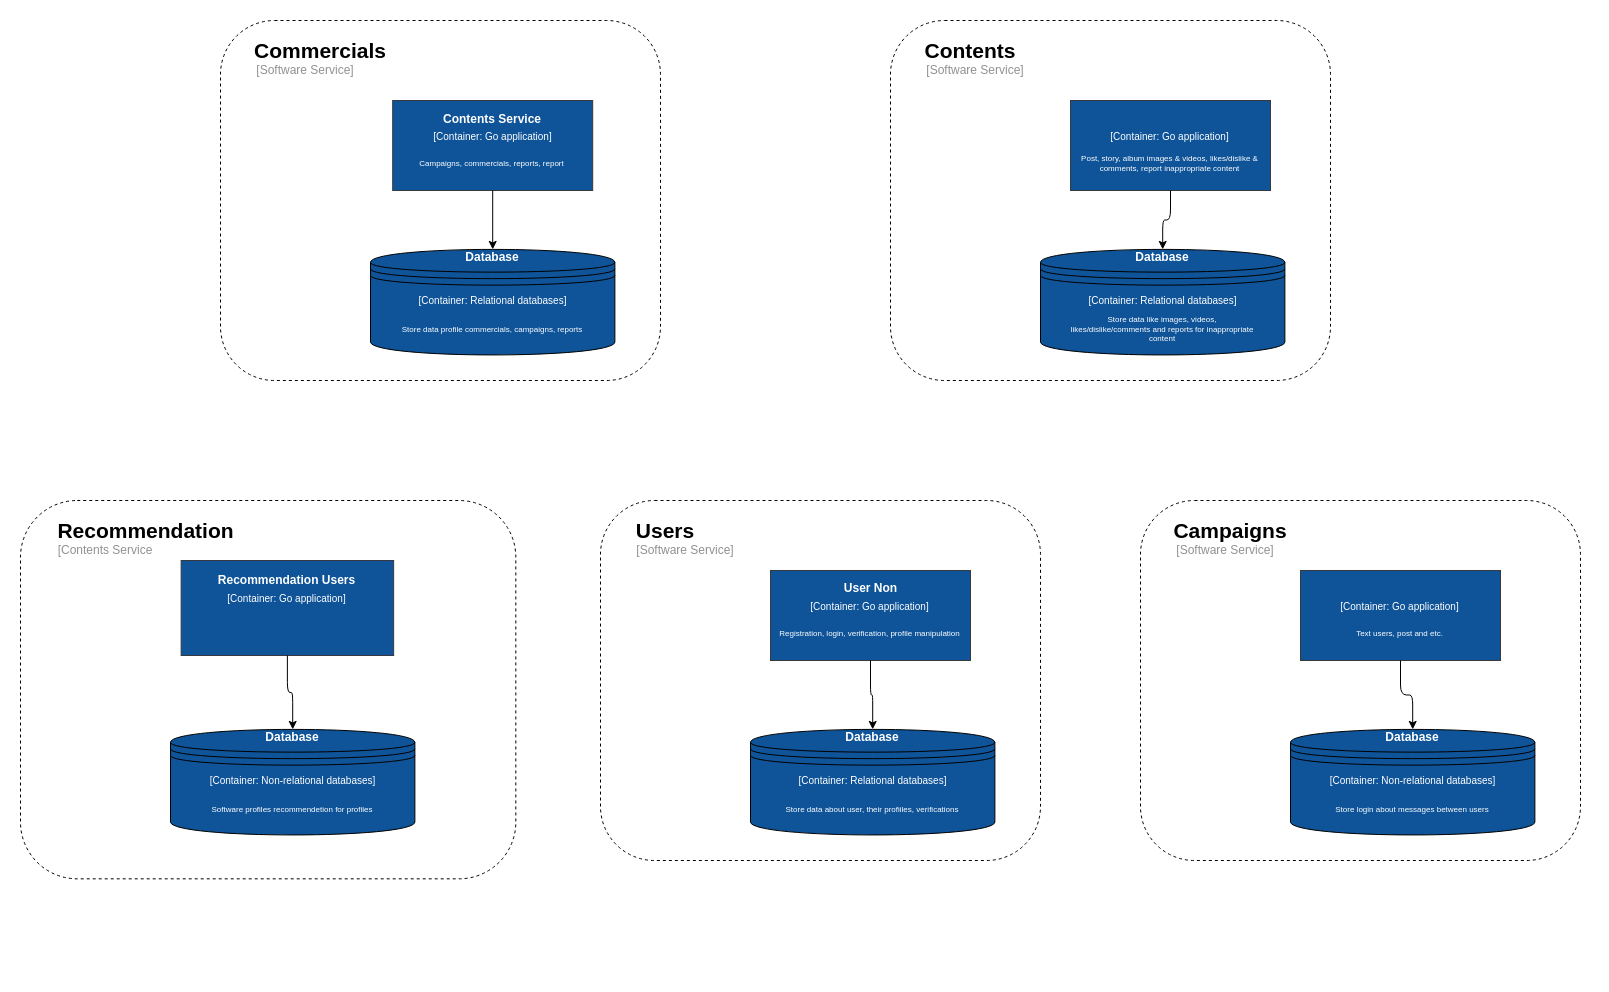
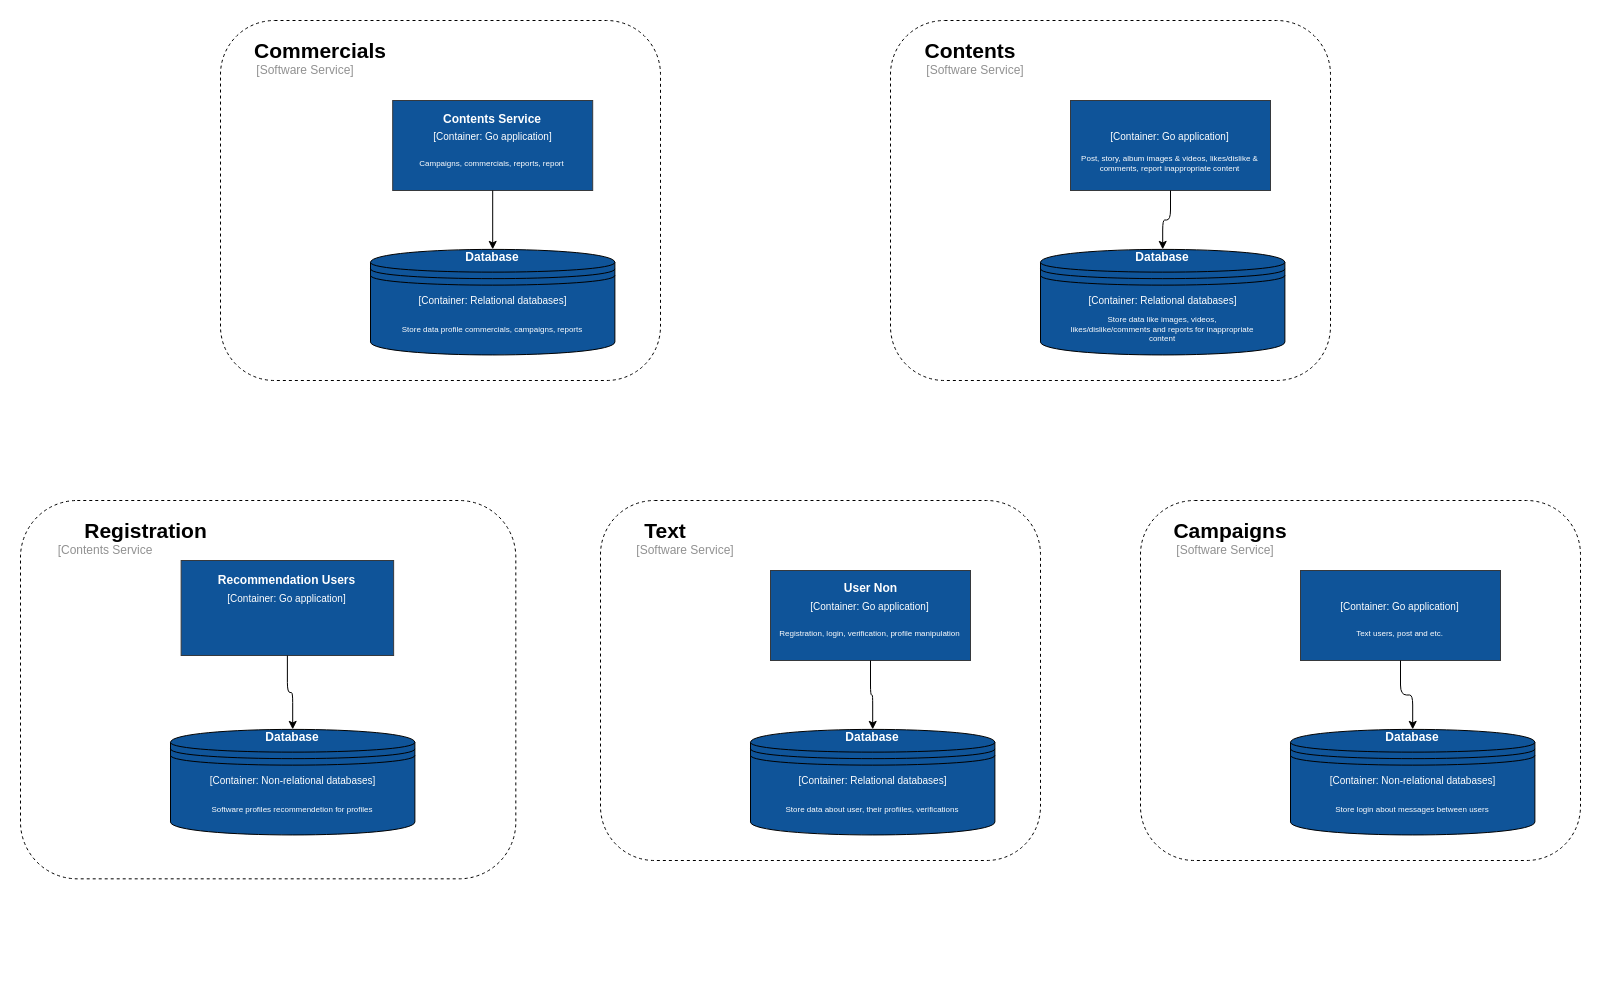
- <mxCell id="35" value="Recommendation" style="text;html=1;strokeColor=none;fillColor=none;align=center;verticalAlign=middle;whiteSpace=wrap;rounded=0;dashed=1;fontSize=21;labelBorderColor=none;labelBackgroundColor=none;fontStyle=1" vertex="1" parent="23"><mxGeometry x="-60" y="-80" width="190.63" height="40" as="geometry" /></mxCell>
+ <mxCell id="35" value="Registration" style="text;html=1;strokeColor=none;fillColor=none;align=center;verticalAlign=middle;whiteSpace=wrap;rounded=0;dashed=1;fontSize=21;labelBorderColor=none;labelBackgroundColor=none;fontStyle=1" vertex="1" parent="23"><mxGeometry x="-60" y="-80" width="190.63" height="40" as="geometry" /></mxCell>
- <mxCell id="43" value="Users" style="text;html=1;strokeColor=none;fillColor=none;align=center;verticalAlign=middle;whiteSpace=wrap;rounded=0;dashed=1;fontSize=21;labelBorderColor=none;labelBackgroundColor=none;fontStyle=1" vertex="1" parent="1"><mxGeometry x="630" y="510" width="70" height="40" as="geometry" /></mxCell>
+ <mxCell id="43" value="Text" style="text;html=1;strokeColor=none;fillColor=none;align=center;verticalAlign=middle;whiteSpace=wrap;rounded=0;dashed=1;fontSize=21;labelBorderColor=none;labelBackgroundColor=none;fontStyle=1" vertex="1" parent="1"><mxGeometry x="630" y="510" width="70" height="40" as="geometry" /></mxCell>
